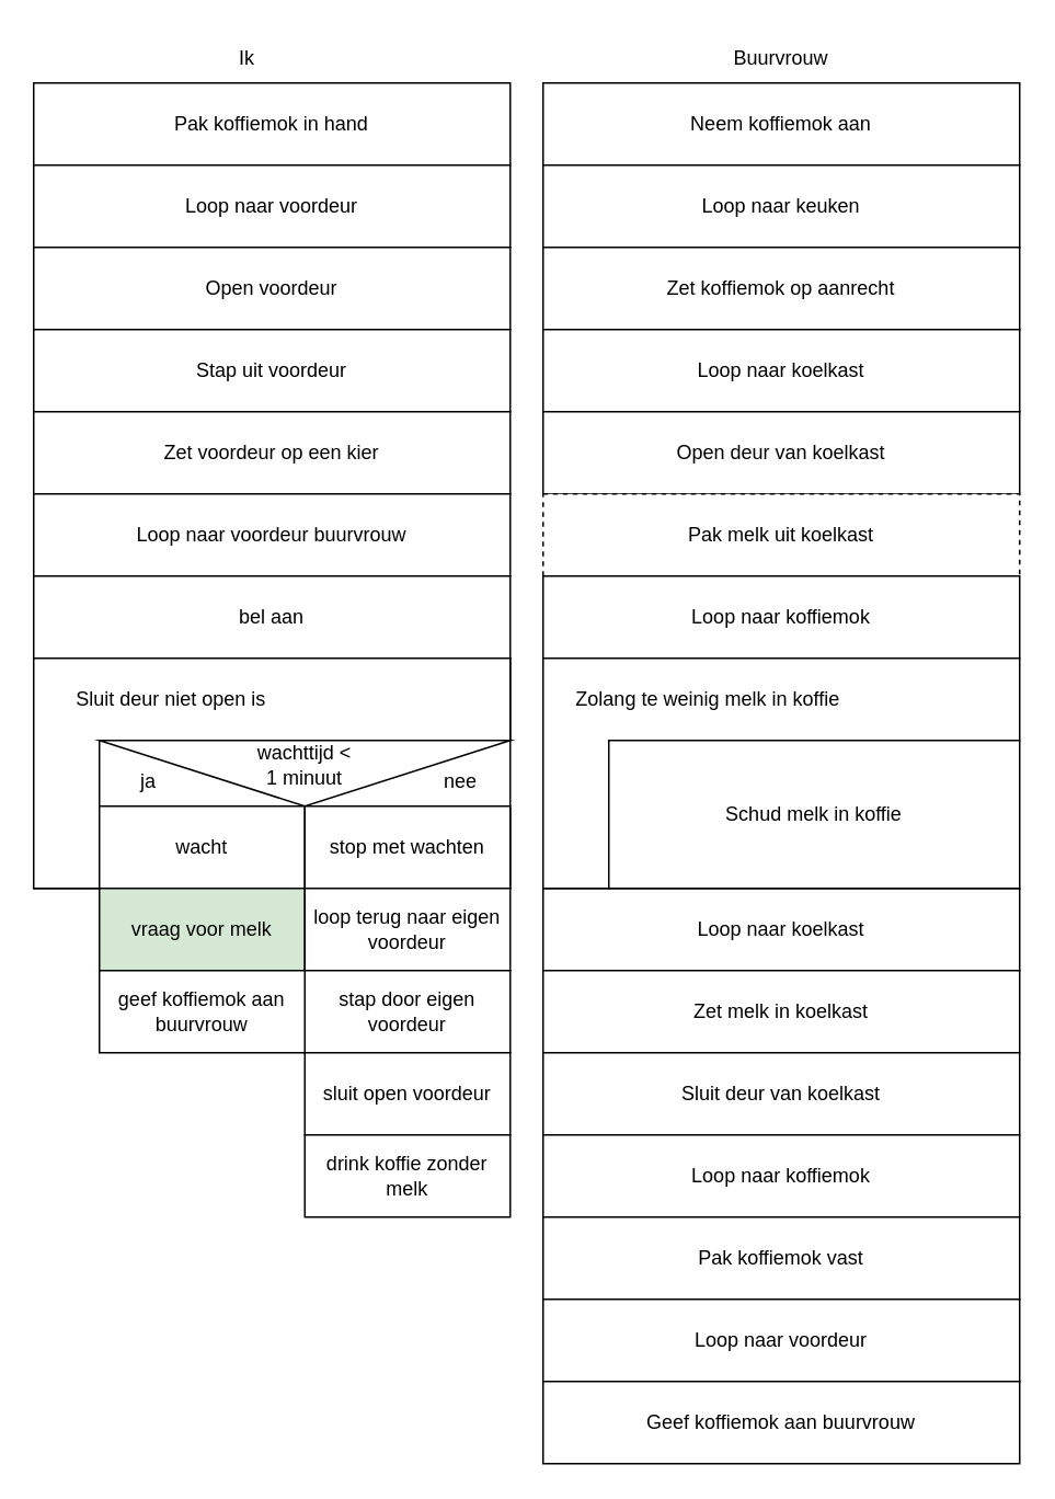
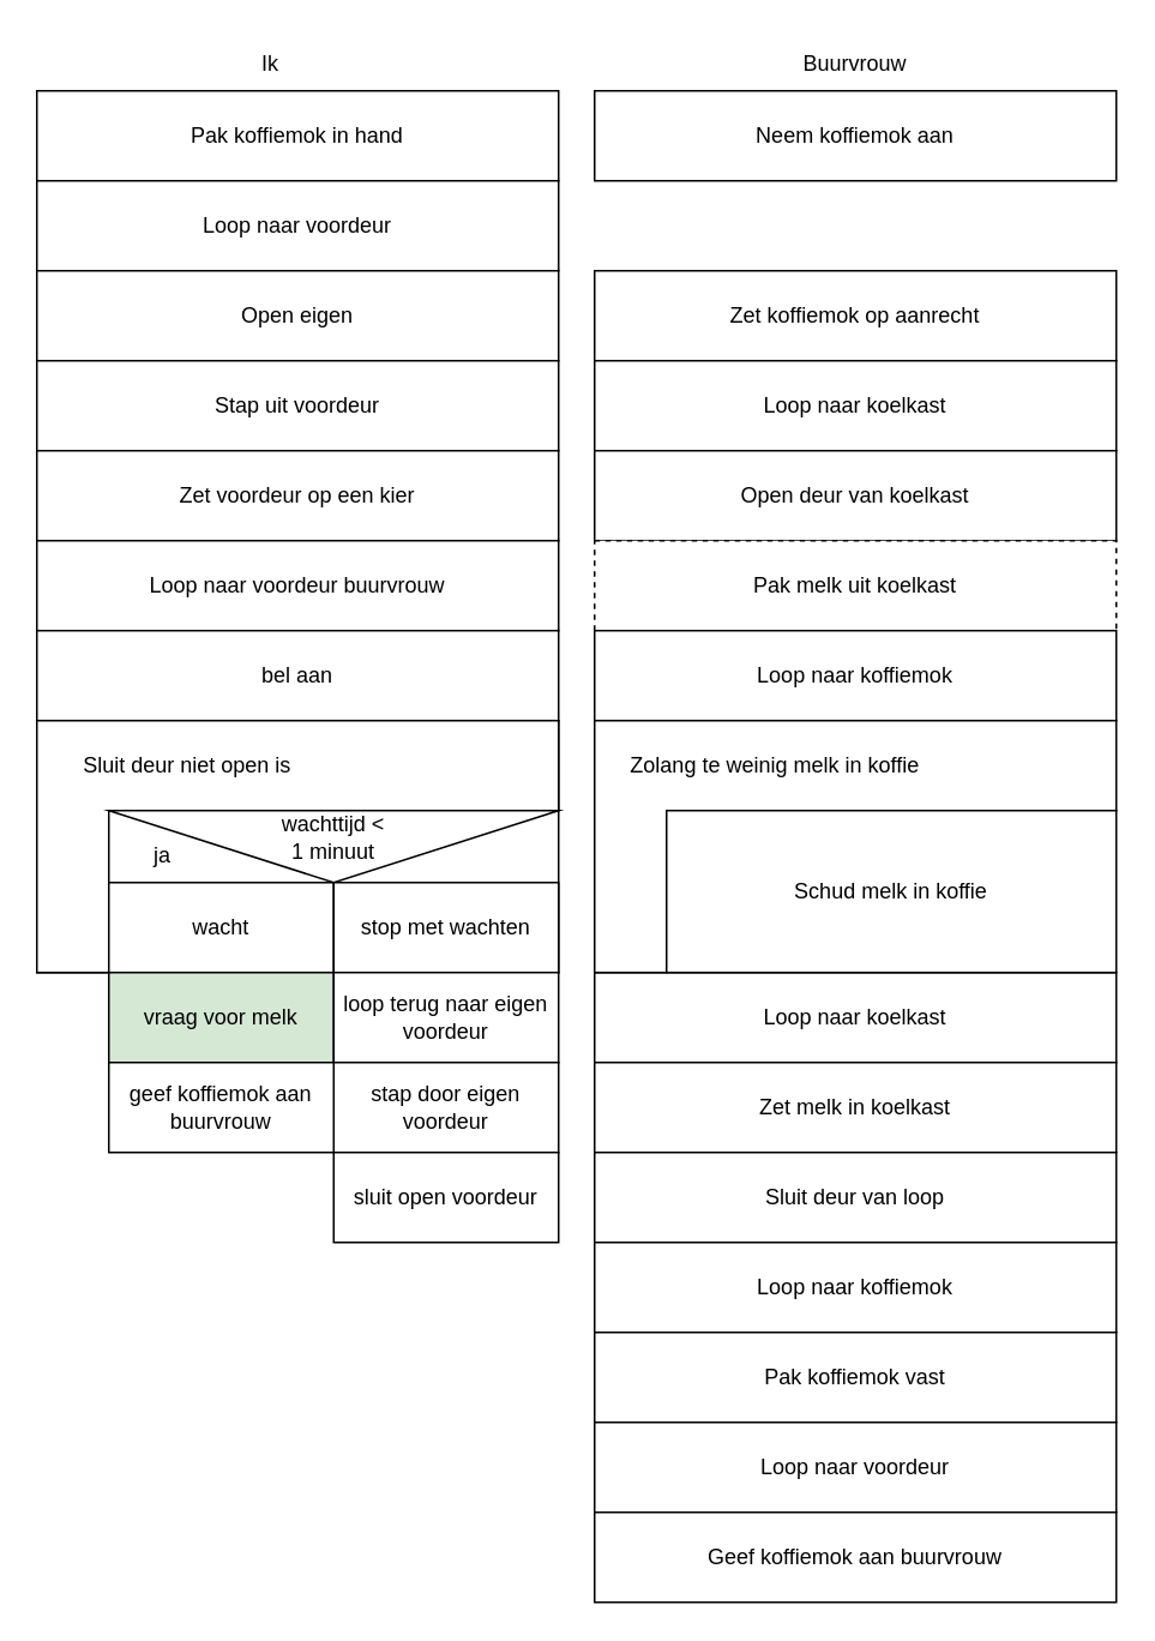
- <mxCell id="27" value="Loop naar keuken" style="rounded=0;whiteSpace=wrap;html=1;" vertex="1" parent="1"><mxGeometry x="330" y="100" width="290" height="50" as="geometry" /></mxCell>
- <mxCell id="4" value="Open voordeur" style="rounded=0;whiteSpace=wrap;html=1;" vertex="1" parent="1"><mxGeometry x="20" y="150" width="290" height="50" as="geometry" /></mxCell>
+ <mxCell id="4" value="Open eigen" style="rounded=0;whiteSpace=wrap;html=1;" vertex="1" parent="1"><mxGeometry x="20" y="150" width="290" height="50" as="geometry" /></mxCell>
- <mxCell id="17" value="nee" style="text;html=1;strokeColor=none;fillColor=none;align=center;verticalAlign=middle;whiteSpace=wrap;rounded=0;" vertex="1" parent="1"><mxGeometry x="250" y="460" width="60" height="30" as="geometry" /></mxCell>
- <mxCell id="38" value="Sluit deur van koelkast" style="rounded=0;whiteSpace=wrap;html=1;" vertex="1" parent="1"><mxGeometry x="330" y="640" width="290" height="50" as="geometry" /></mxCell>
+ <mxCell id="38" value="Sluit deur van loop" style="rounded=0;whiteSpace=wrap;html=1;" vertex="1" parent="1"><mxGeometry x="330" y="640" width="290" height="50" as="geometry" /></mxCell>
- <mxCell id="22" value="drink koffie zonder melk" style="rounded=0;whiteSpace=wrap;html=1;" vertex="1" parent="1"><mxGeometry x="185" y="690" width="125" height="50" as="geometry" /></mxCell>
